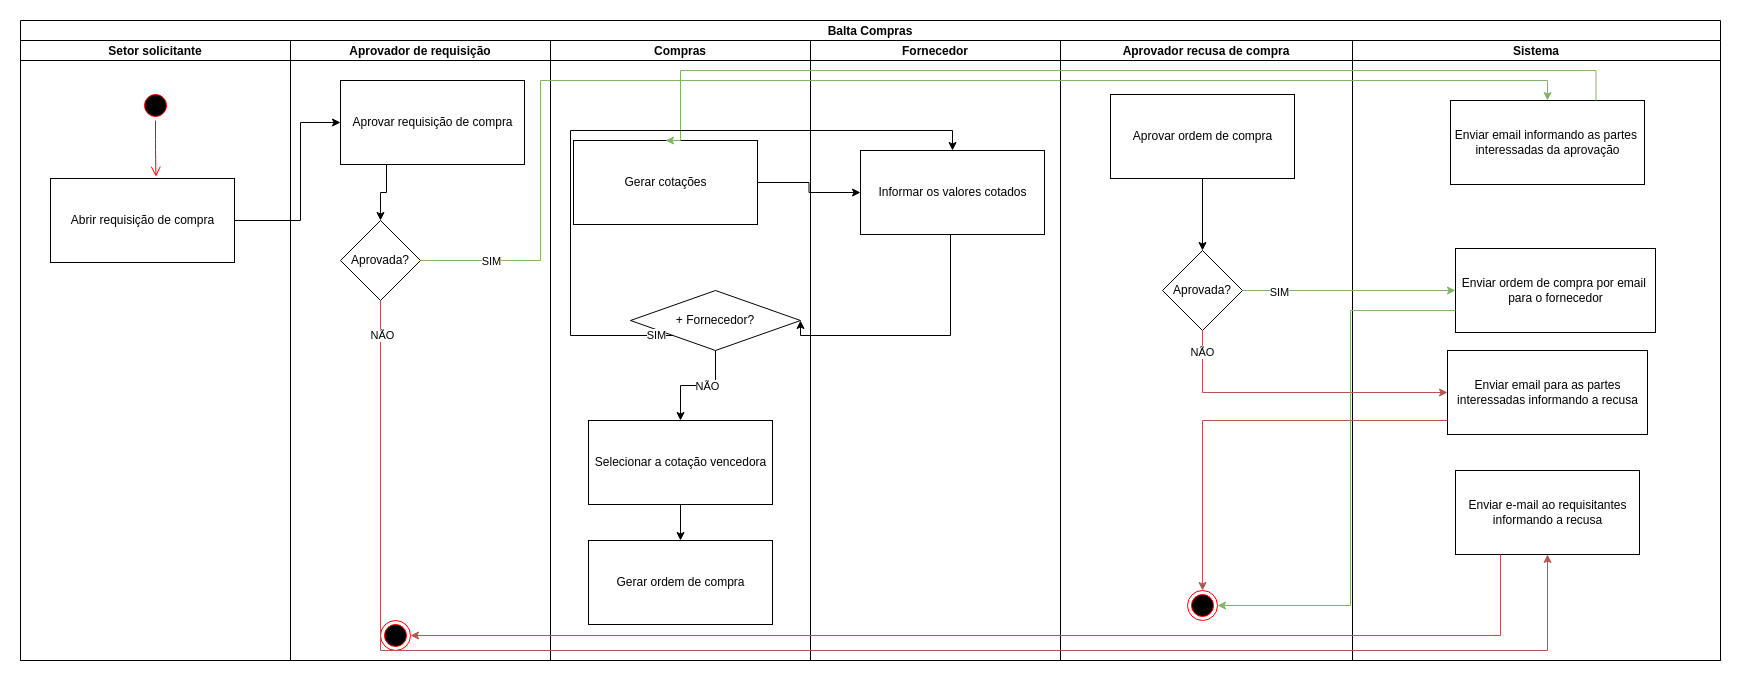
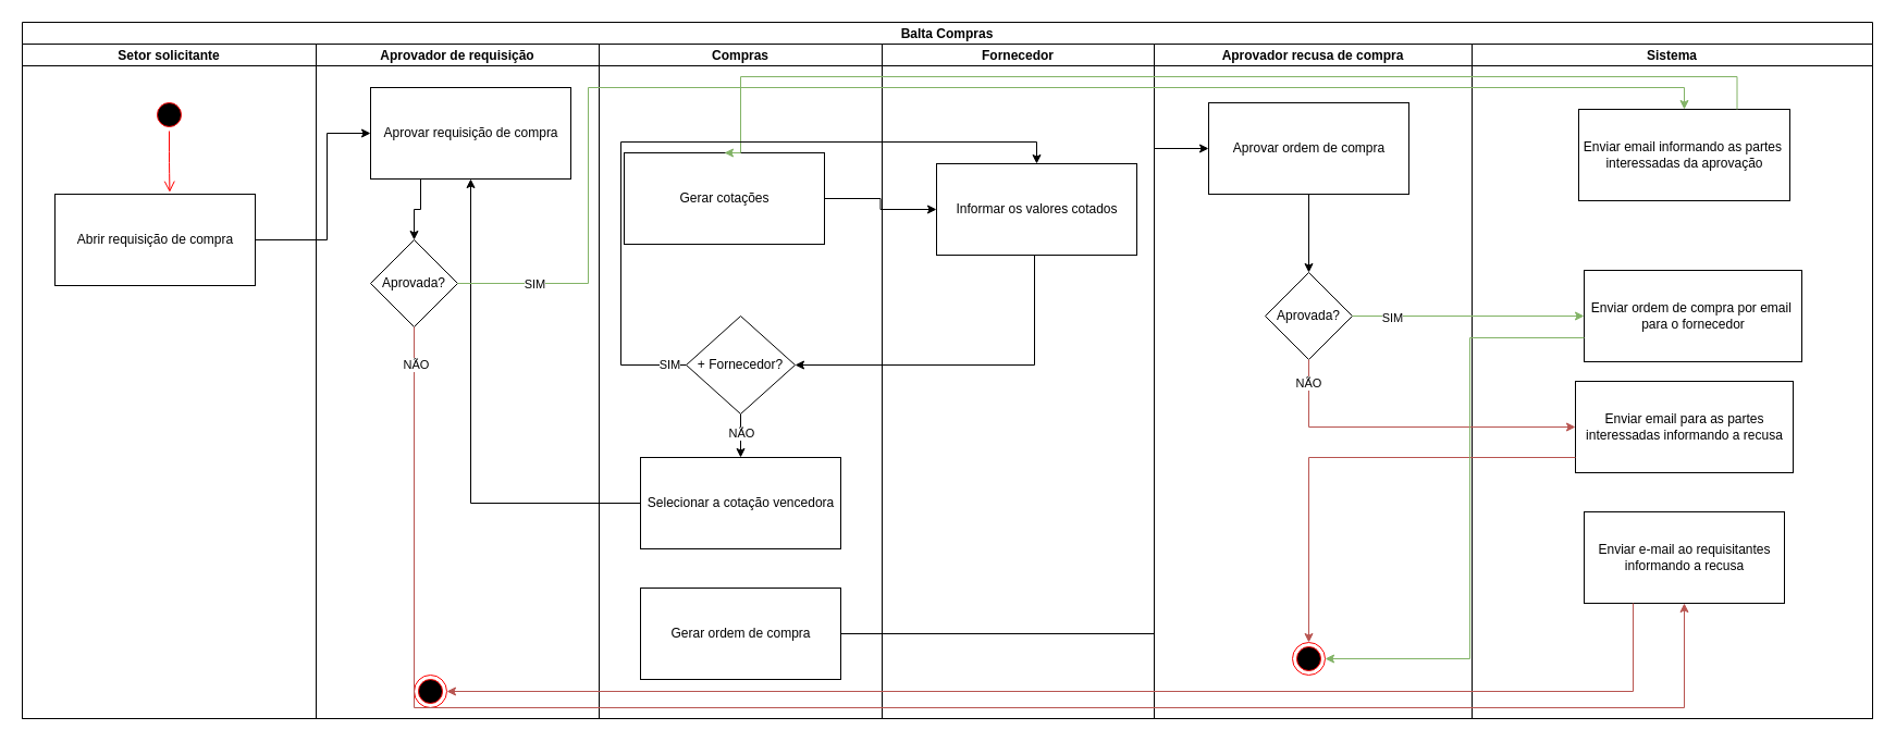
- <mxCell id="20" value="+ Fornecedor?" style="rhombus;whiteSpace=wrap;html=1;" parent="13" vertex="1"><mxGeometry x="80" y="250" width="170" height="60" as="geometry" /></mxCell>
+ <mxCell id="20" value="+ Fornecedor?" style="rhombus;whiteSpace=wrap;html=1;" parent="13" vertex="1"><mxGeometry x="80" y="250" width="100" height="90" as="geometry" /></mxCell>
- <mxCell id="16" style="edgeStyle=orthogonalEdgeStyle;rounded=0;orthogonalLoop=1;jettySize=auto;html=1;" parent="13" source="17" target="15" edge="1"><mxGeometry relative="1" as="geometry" /></mxCell>
+ <mxCell id="16" style="edgeStyle=orthogonalEdgeStyle;rounded=0;orthogonalLoop=1;jettySize=auto;html=1;" parent="13" source="17" target="9" edge="1"><mxGeometry relative="1" as="geometry" /></mxCell>
+ <mxCell id="49" style="edgeStyle=orthogonalEdgeStyle;rounded=0;orthogonalLoop=1;jettySize=auto;html=1;entryX=0;entryY=0.5;entryDx=0;entryDy=0;" parent="2" source="15" target="24" edge="1"><mxGeometry relative="1" as="geometry"><Array as="points"><mxPoint x="1040" y="562" /><mxPoint x="1040" y="116" /></Array></mxGeometry></mxCell>
